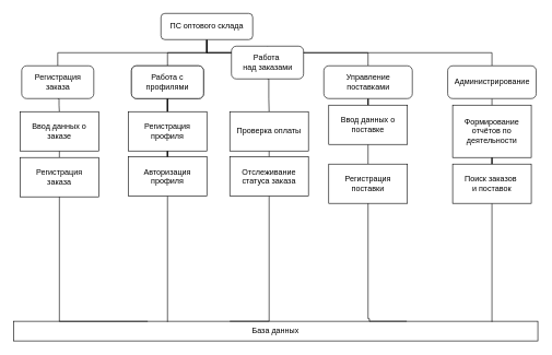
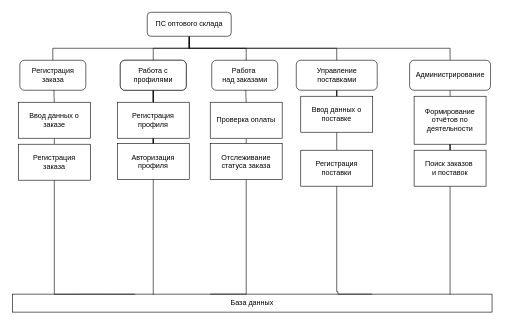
- <mxCell id="13" value="Работа&amp;nbsp;&lt;div&gt;над заказами&lt;/div&gt;" style="rounded=1;whiteSpace=wrap;html=1;" parent="1" vertex="1"><mxGeometry x="352.51" y="70" width="110" height="50" as="geometry" /></mxCell>
+ <mxCell id="13" value="Работа&amp;nbsp;&lt;div&gt;над заказами&lt;/div&gt;" style="rounded=1;whiteSpace=wrap;html=1;" parent="1" vertex="1"><mxGeometry x="352.51" y="100" width="110" height="50" as="geometry" /></mxCell>
